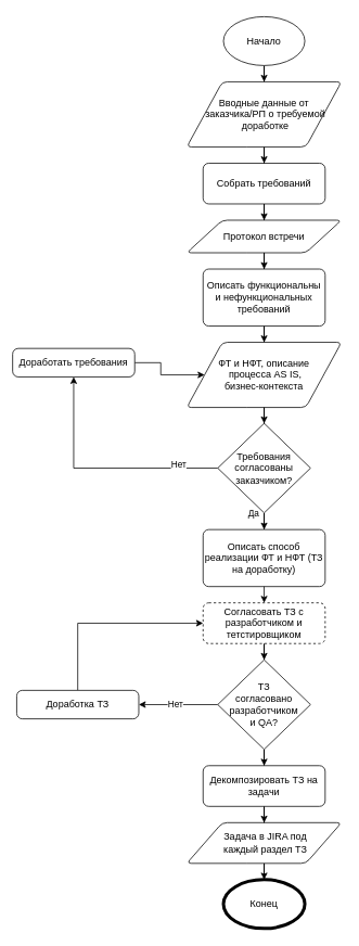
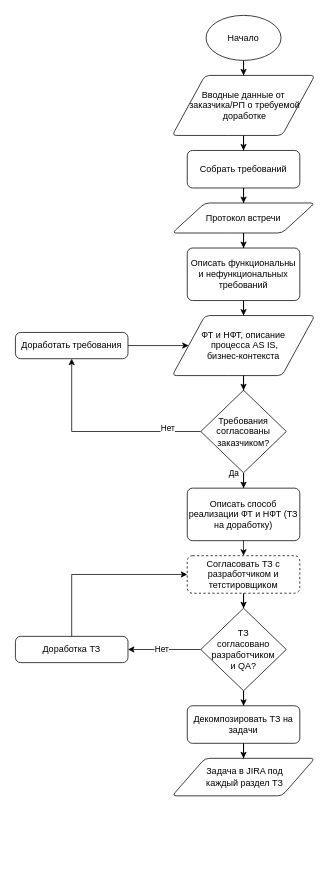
- <mxCell id="20" value="Доработать требования" style="rounded=1;whiteSpace=wrap;html=1;absoluteArcSize=1;arcSize=14;strokeWidth=1;" vertex="1" parent="1"><mxGeometry x="15" y="427.5" width="150" height="35" as="geometry" /></mxCell>
+ <mxCell id="20" value="Доработать требования" style="rounded=1;whiteSpace=wrap;html=1;absoluteArcSize=1;arcSize=14;strokeWidth=1;" vertex="1" parent="1"><mxGeometry x="20" y="442.5" width="150" height="35" as="geometry" /></mxCell>
- <mxCell id="31" style="edgeStyle=orthogonalEdgeStyle;rounded=0;orthogonalLoop=1;jettySize=auto;html=1;entryX=0.5;entryY=0;entryDx=0;entryDy=0;entryPerimeter=0;" edge="1" parent="1" source="32" target="35"><mxGeometry relative="1" as="geometry" /></mxCell>
- <mxCell id="35" value="Конец" style="strokeWidth=4;html=1;shape=mxgraph.flowchart.start_1;whiteSpace=wrap;" vertex="1" parent="1"><mxGeometry x="274" y="1080" width="100" height="60" as="geometry" /></mxCell>
